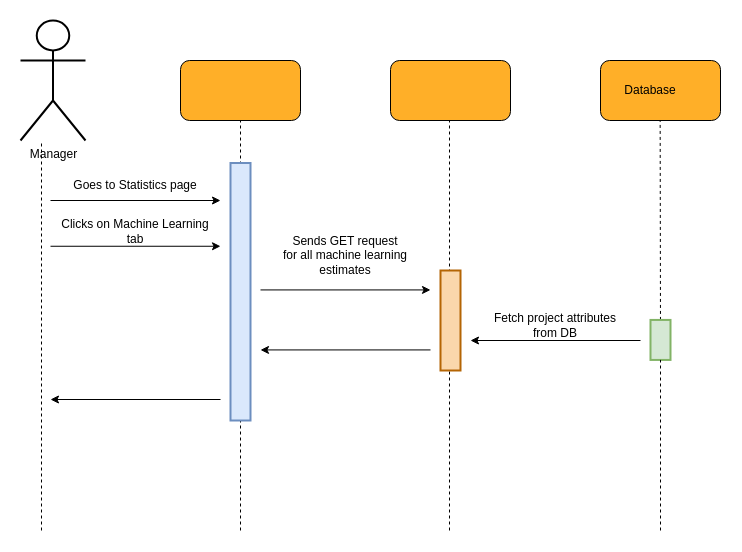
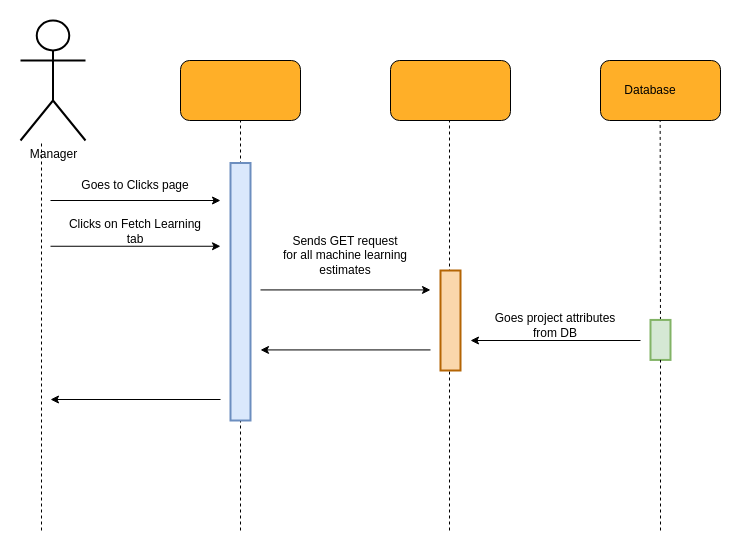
- <mxCell id="19" value="Goes to Statistics page" style="text;html=1;strokeColor=none;fillColor=none;align=center;verticalAlign=middle;whiteSpace=wrap;rounded=0;" vertex="1" parent="1"><mxGeometry x="60" y="170" width="150" height="30" as="geometry" /></mxCell>
+ <mxCell id="19" value="Goes to Clicks page" style="text;html=1;strokeColor=none;fillColor=none;align=center;verticalAlign=middle;whiteSpace=wrap;rounded=0;" vertex="1" parent="1"><mxGeometry x="60" y="170" width="150" height="30" as="geometry" /></mxCell>
- <mxCell id="21" value="Clicks on Machine Learning tab" style="text;html=1;strokeColor=none;fillColor=none;align=center;verticalAlign=middle;whiteSpace=wrap;rounded=0;" vertex="1" parent="1"><mxGeometry x="60" y="215.75" width="150" height="30" as="geometry" /></mxCell>
+ <mxCell id="21" value="Clicks on Fetch Learning tab" style="text;html=1;strokeColor=none;fillColor=none;align=center;verticalAlign=middle;whiteSpace=wrap;rounded=0;" vertex="1" parent="1"><mxGeometry x="60" y="215.75" width="150" height="30" as="geometry" /></mxCell>
- <mxCell id="25" value="Fetch project attributes from DB" style="text;html=1;strokeColor=none;fillColor=none;align=center;verticalAlign=middle;whiteSpace=wrap;rounded=0;" vertex="1" parent="1"><mxGeometry x="480" y="310" width="150" height="30" as="geometry" /></mxCell>
+ <mxCell id="25" value="Goes project attributes from DB" style="text;html=1;strokeColor=none;fillColor=none;align=center;verticalAlign=middle;whiteSpace=wrap;rounded=0;" vertex="1" parent="1"><mxGeometry x="480" y="310" width="150" height="30" as="geometry" /></mxCell>
